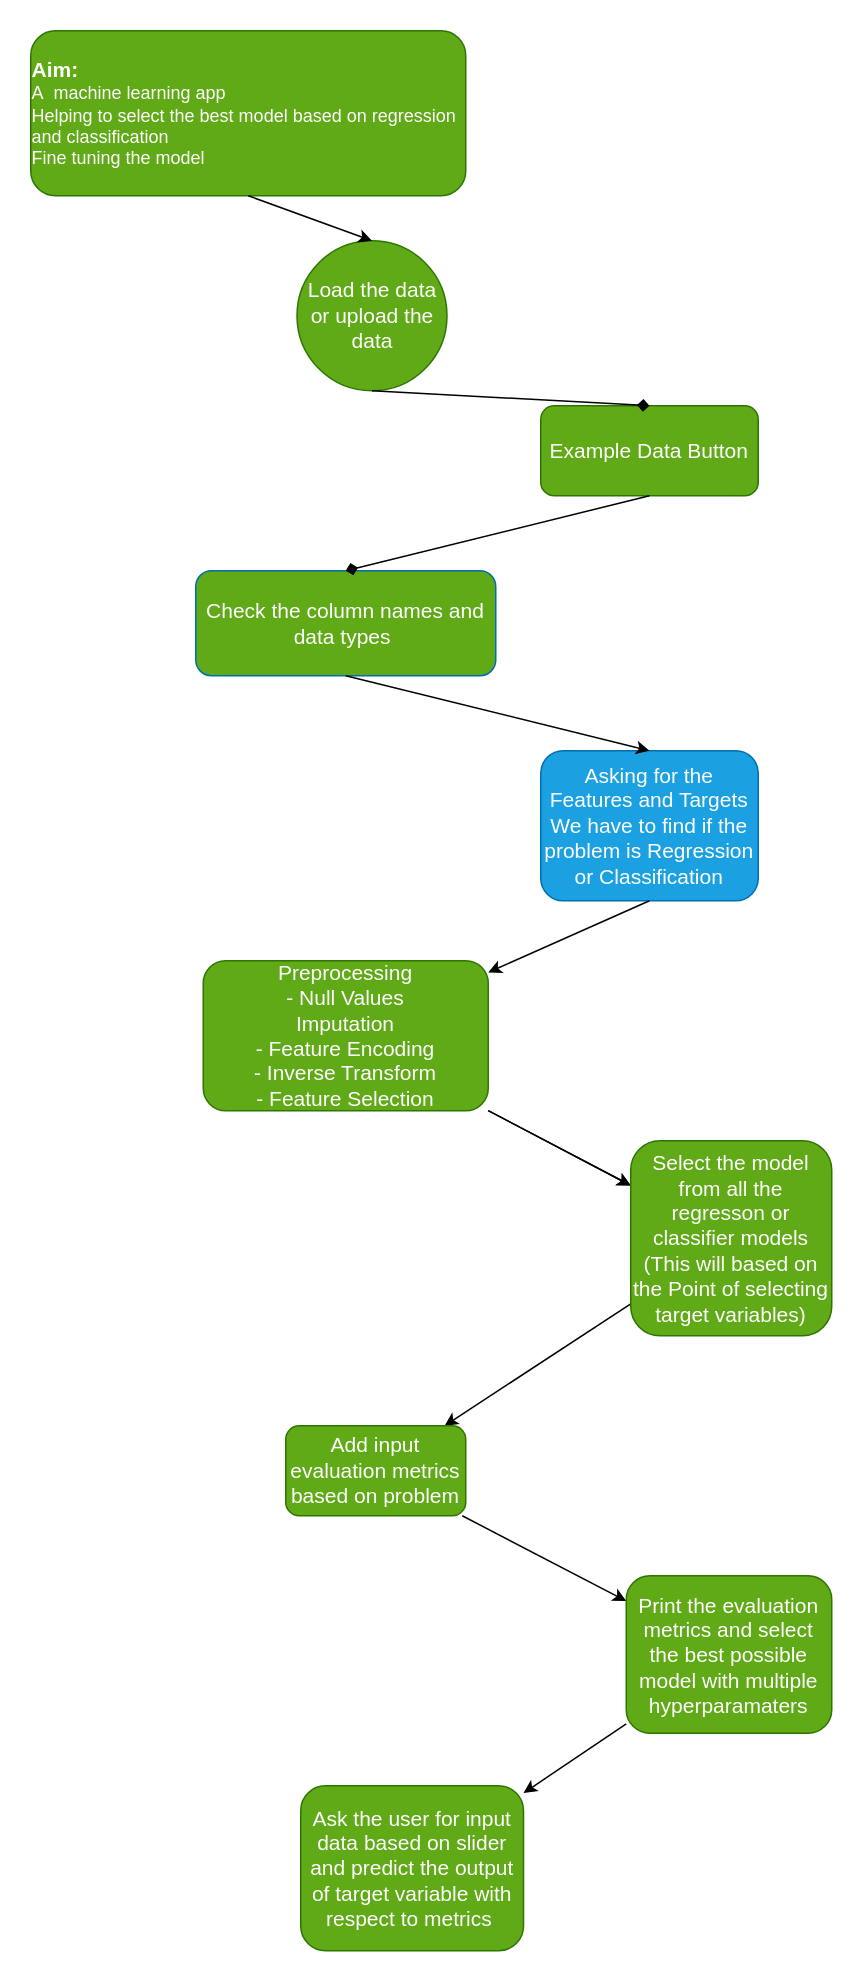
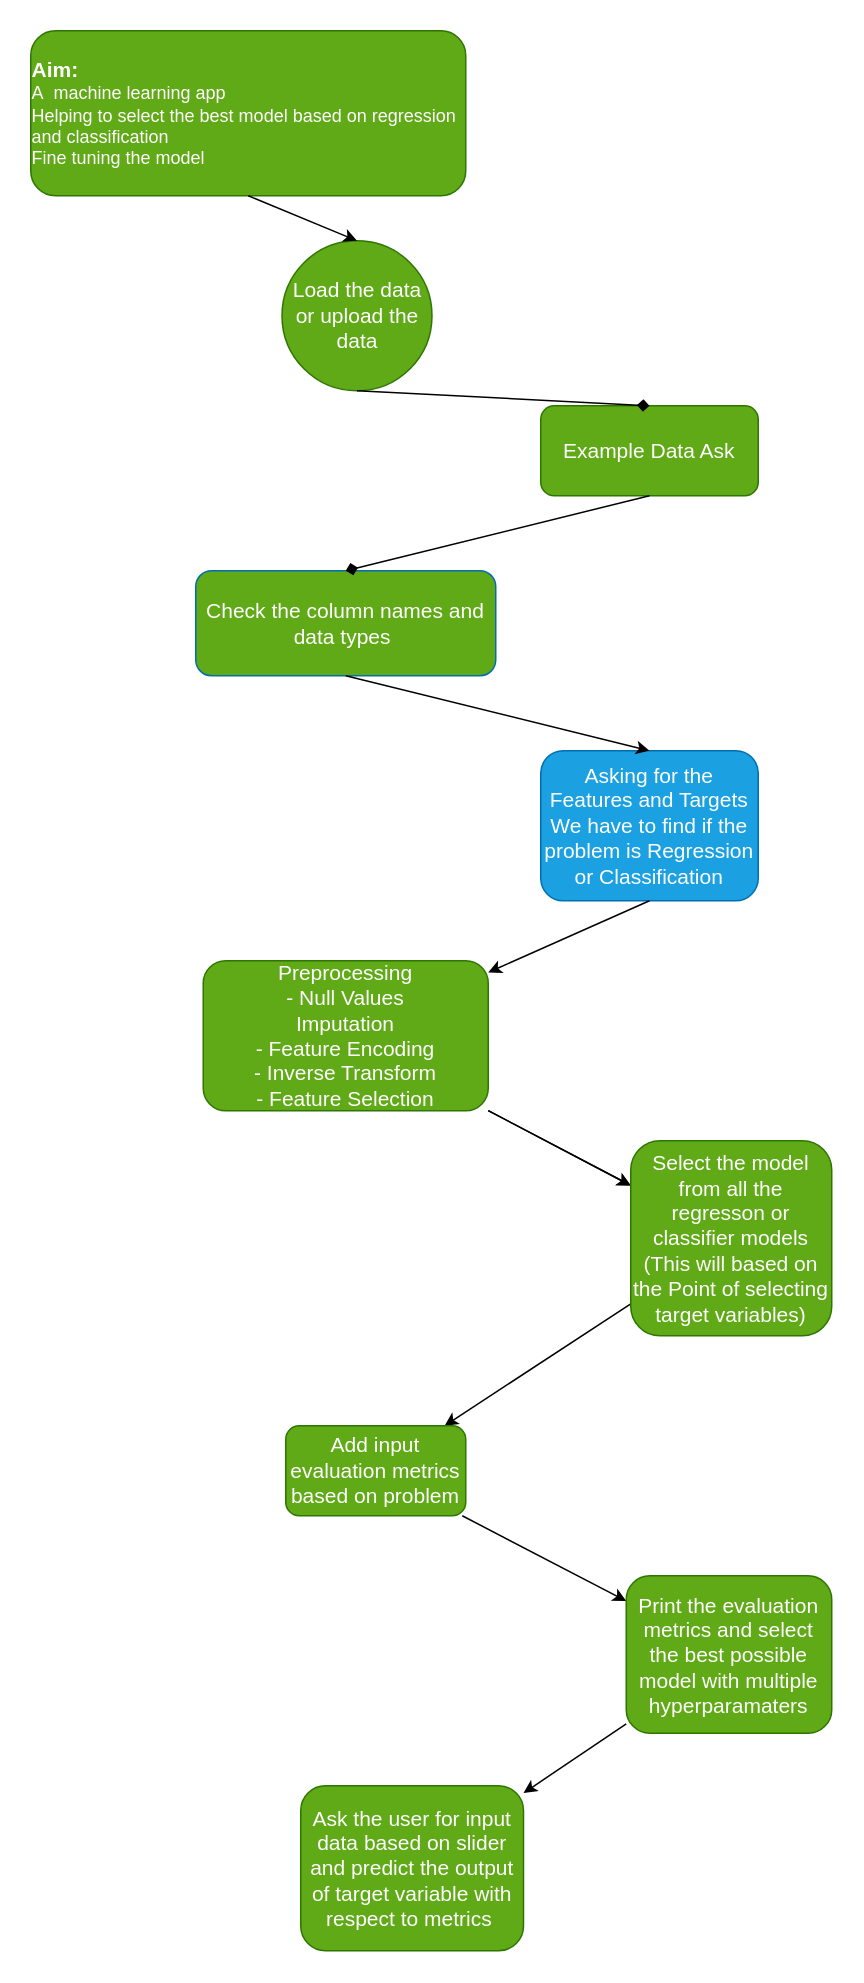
- <mxCell id="3" value="Load the data or upload the data" style="ellipse;whiteSpace=wrap;html=1;aspect=fixed;fontSize=14;fillColor=#60a917;fontColor=#ffffff;strokeColor=#2D7600;" parent="1" vertex="1"><mxGeometry x="197.5" y="160" width="100" height="100" as="geometry" /></mxCell>
+ <mxCell id="3" value="Load the data or upload the data" style="ellipse;whiteSpace=wrap;html=1;aspect=fixed;fontSize=14;fillColor=#60a917;fontColor=#ffffff;strokeColor=#2D7600;" parent="1" vertex="1"><mxGeometry x="187.5" y="160" width="100" height="100" as="geometry" /></mxCell>
- <mxCell id="5" value="Example Data Button" style="rounded=1;whiteSpace=wrap;html=1;fontSize=14;fillColor=#60a917;fontColor=#ffffff;strokeColor=#2D7600;" parent="1" vertex="1"><mxGeometry x="360" y="270" width="145" height="60" as="geometry" /></mxCell>
+ <mxCell id="5" value="Example Data Ask" style="rounded=1;whiteSpace=wrap;html=1;fontSize=14;fillColor=#60a917;fontColor=#ffffff;strokeColor=#2D7600;" parent="1" vertex="1"><mxGeometry x="360" y="270" width="145" height="60" as="geometry" /></mxCell>
